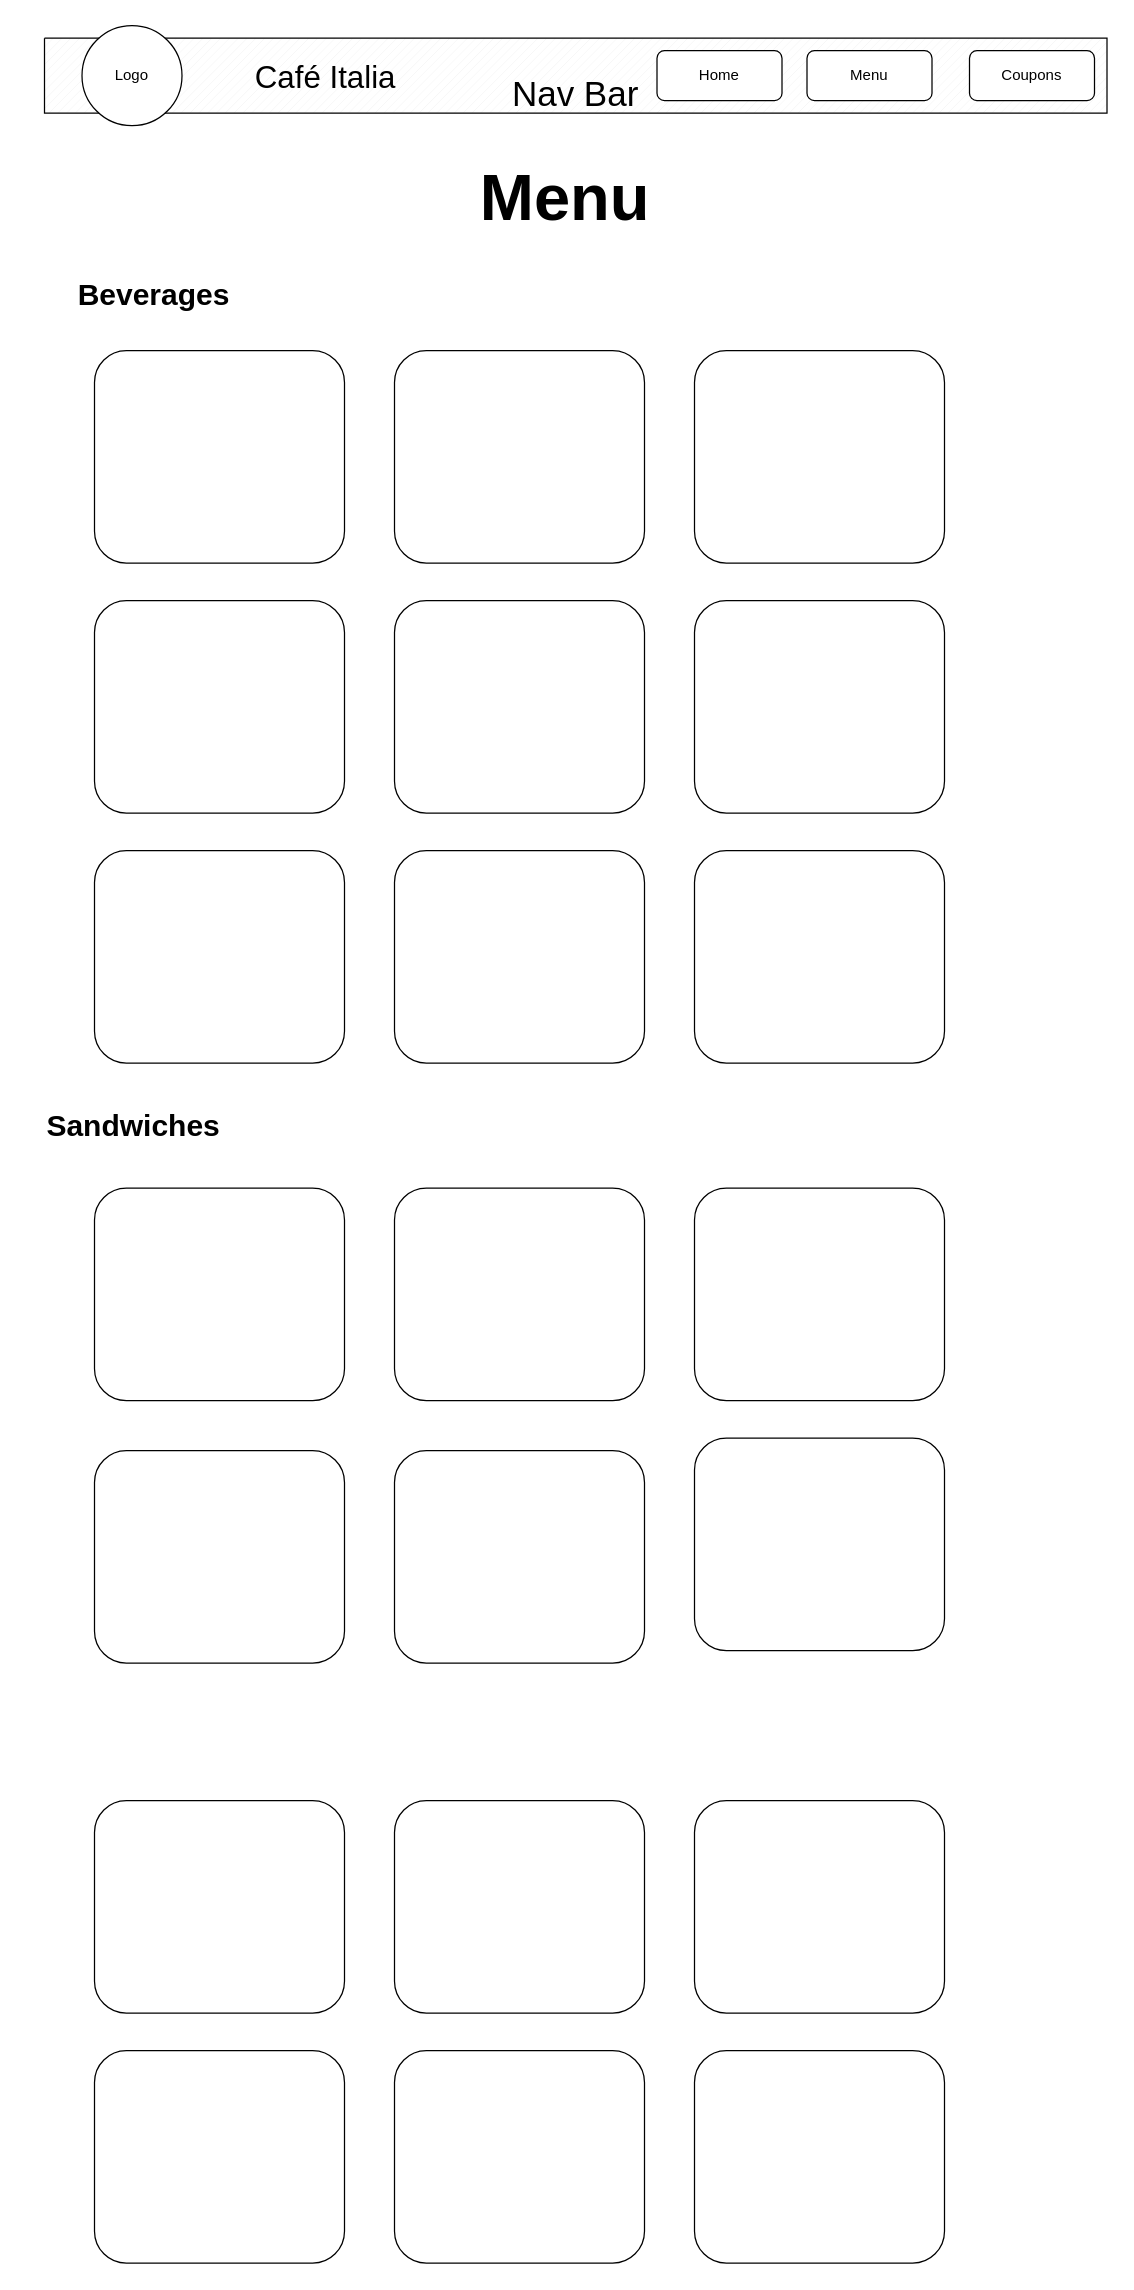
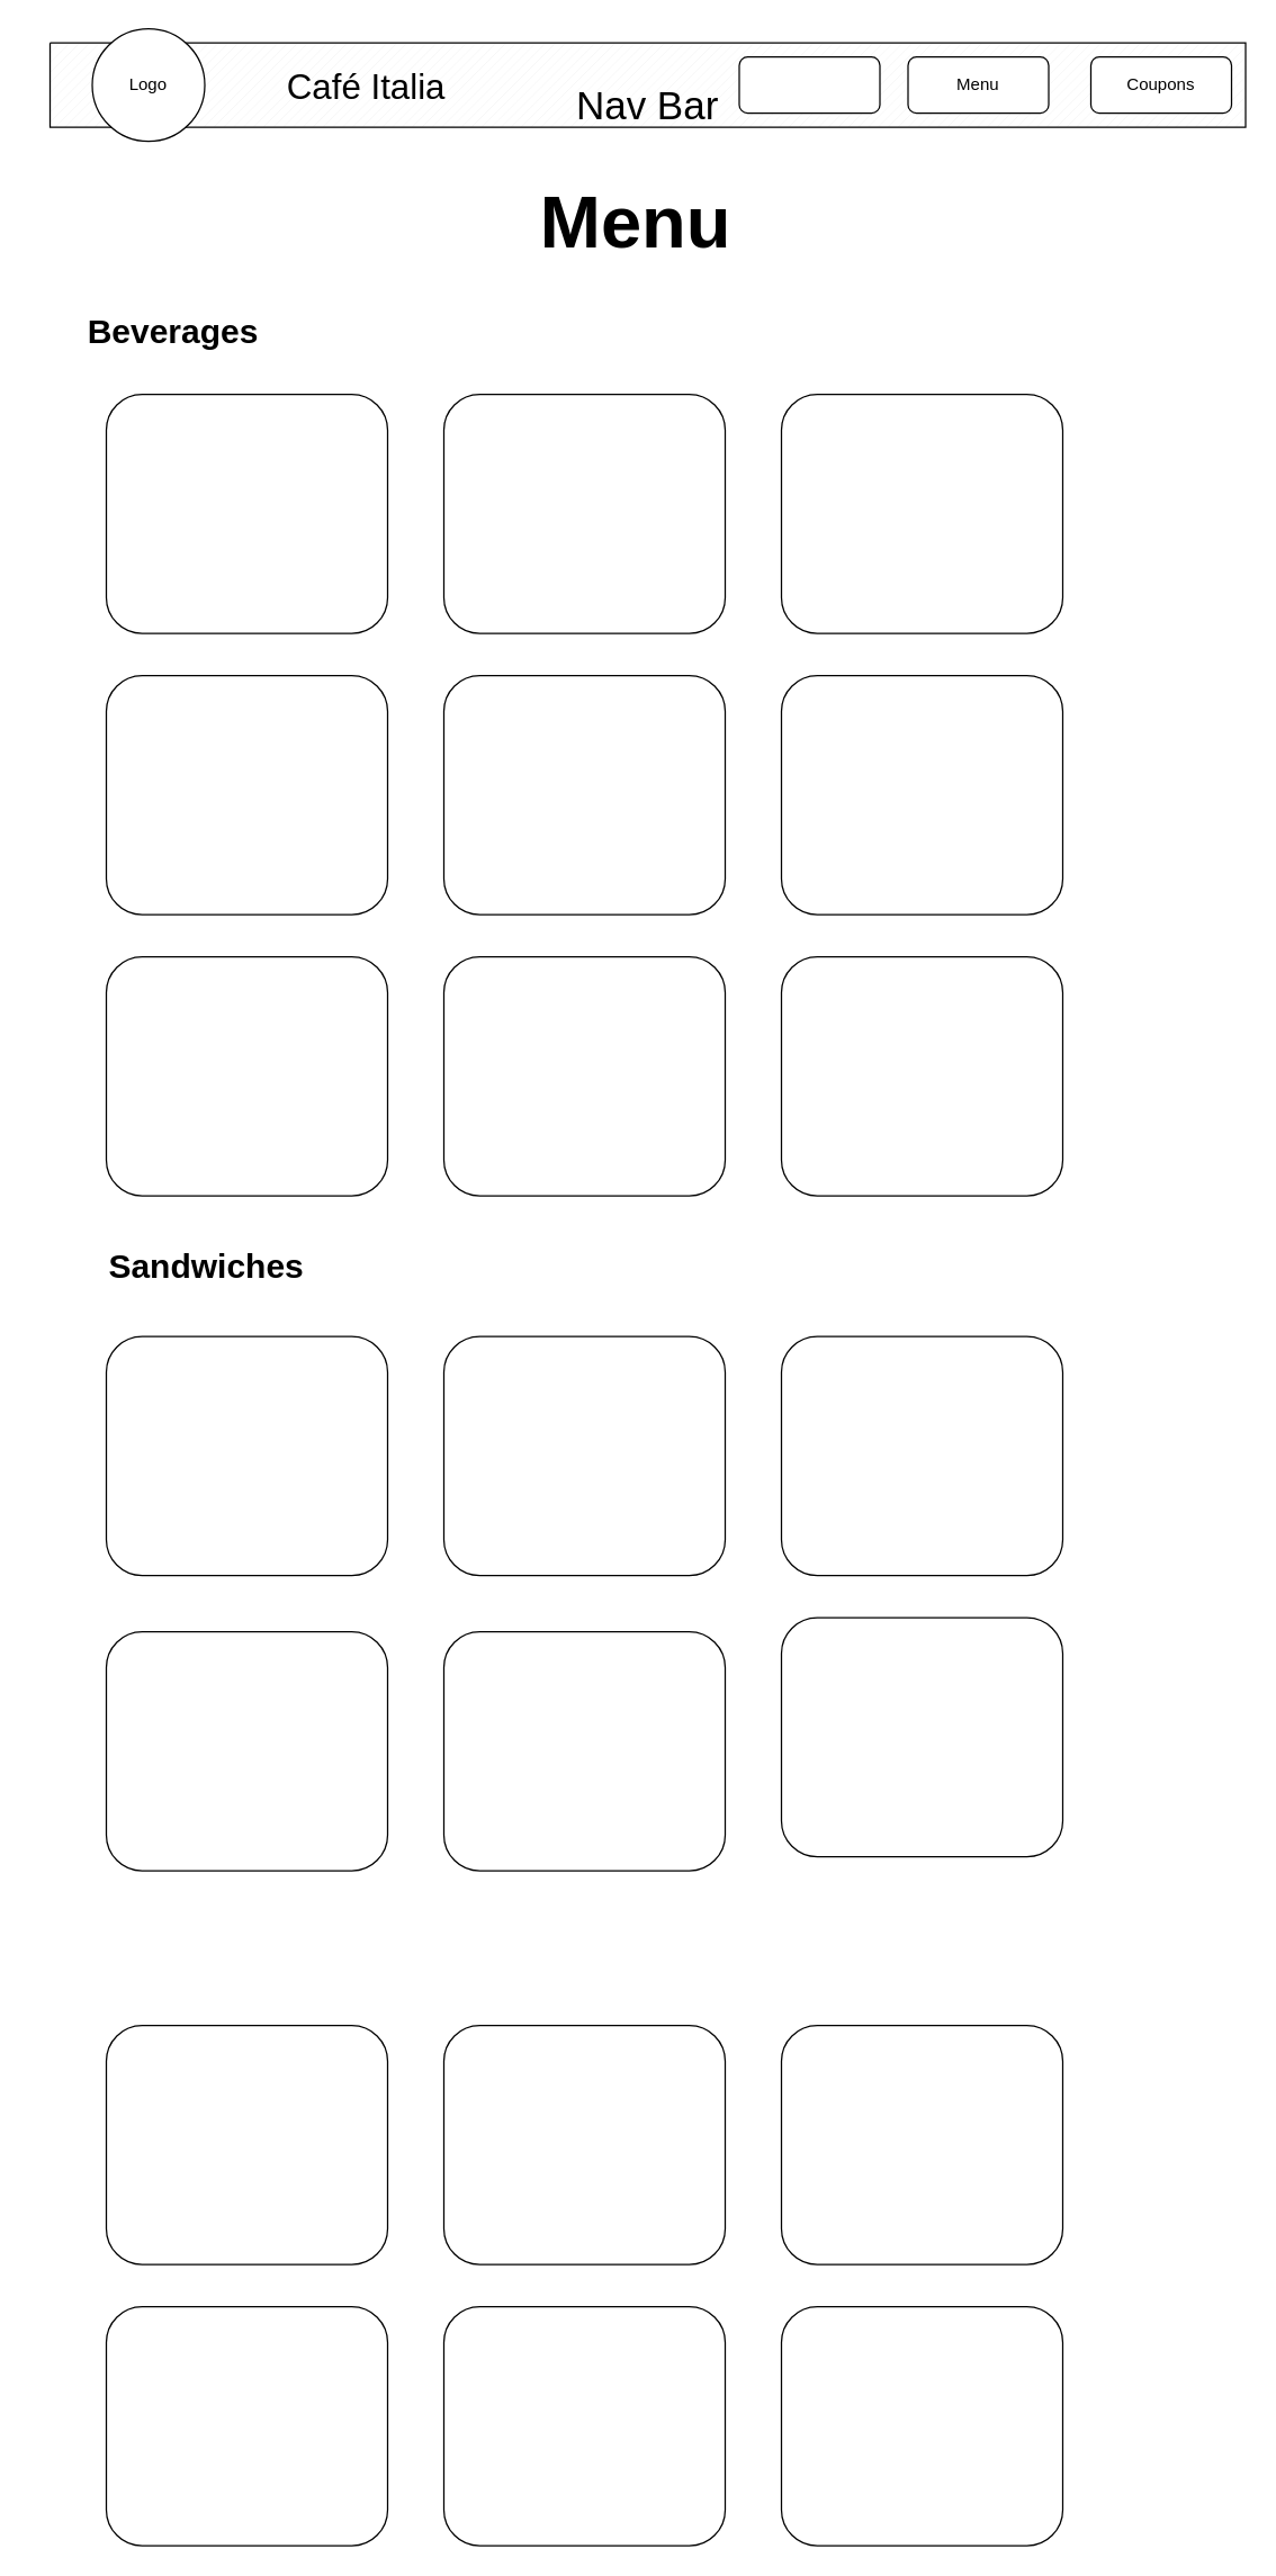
- <mxCell id="10" value="Home" style="text;html=1;align=center;verticalAlign=middle;whiteSpace=wrap;rounded=0;" vertex="1" parent="1"><mxGeometry x="545" y="45" width="60" height="30" as="geometry" /></mxCell>
- <mxCell id="24" value="&lt;h1 style=&quot;margin-top: 0px;&quot;&gt;&amp;nbsp; &amp;nbsp;Sandwiches&lt;/h1&gt;" style="text;html=1;whiteSpace=wrap;overflow=hidden;rounded=0;" vertex="1" parent="1"><mxGeometry x="15" y="880" width="820" height="50" as="geometry" /></mxCell>
+ <mxCell id="24" value="&lt;h1 style=&quot;margin-top: 0px;&quot;&gt;&amp;nbsp; &amp;nbsp;Sandwiches&lt;/h1&gt;" style="text;html=1;whiteSpace=wrap;overflow=hidden;rounded=0;" vertex="1" parent="1"><mxGeometry x="55" y="880" width="820" height="50" as="geometry" /></mxCell>
